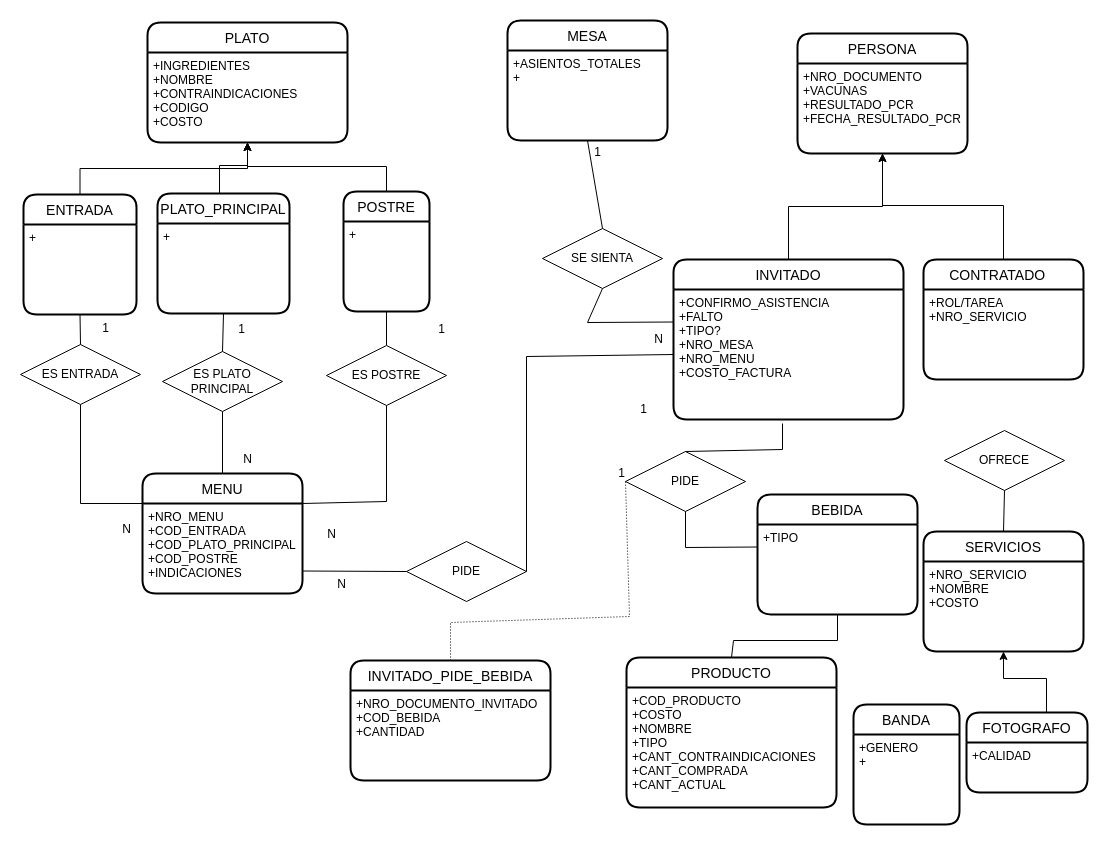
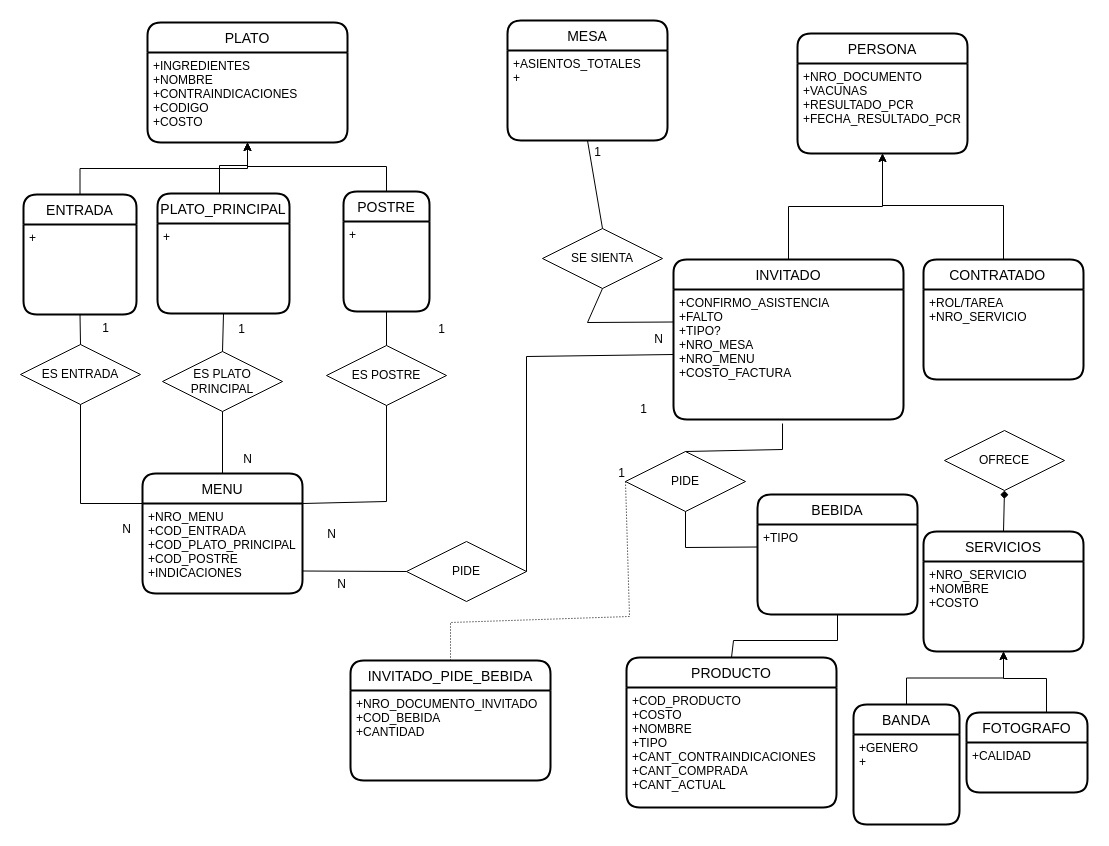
- <mxCell id="70" value="" style="endArrow=none;html=1;rounded=0;entryX=0.5;entryY=1;entryDx=0;entryDy=0;exitX=0.5;exitY=0;exitDx=0;exitDy=0;" edge="1" parent="1" source="32" target="48"><mxGeometry width="50" height="50" relative="1" as="geometry"><mxPoint x="1014" y="440" as="sourcePoint" /><mxPoint x="1013" y="389" as="targetPoint" /></mxGeometry></mxCell>
+ <mxCell id="70" value="" style="endArrow=diamond;html=1;rounded=0;entryX=0.5;entryY=1;entryDx=0;entryDy=0;exitX=0.5;exitY=0;exitDx=0;exitDy=0;" edge="1" parent="1" source="32" target="48"><mxGeometry width="50" height="50" relative="1" as="geometry"><mxPoint x="1014" y="440" as="sourcePoint" /><mxPoint x="1013" y="389" as="targetPoint" /></mxGeometry></mxCell>
+ <mxCell id="34" style="edgeStyle=orthogonalEdgeStyle;rounded=0;orthogonalLoop=1;jettySize=auto;html=1;entryX=0.5;entryY=1;entryDx=0;entryDy=0;" edge="1" parent="1" source="35" target="33"><mxGeometry relative="1" as="geometry" /></mxCell>
